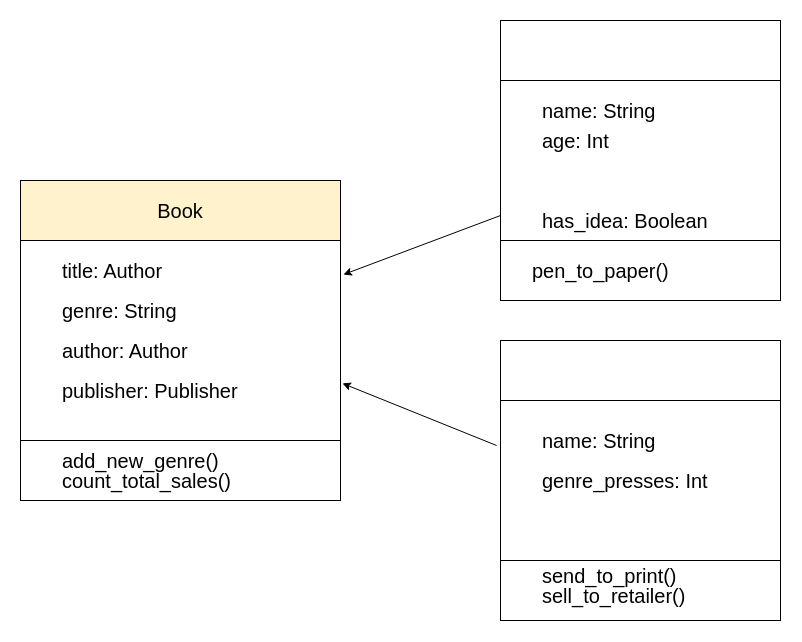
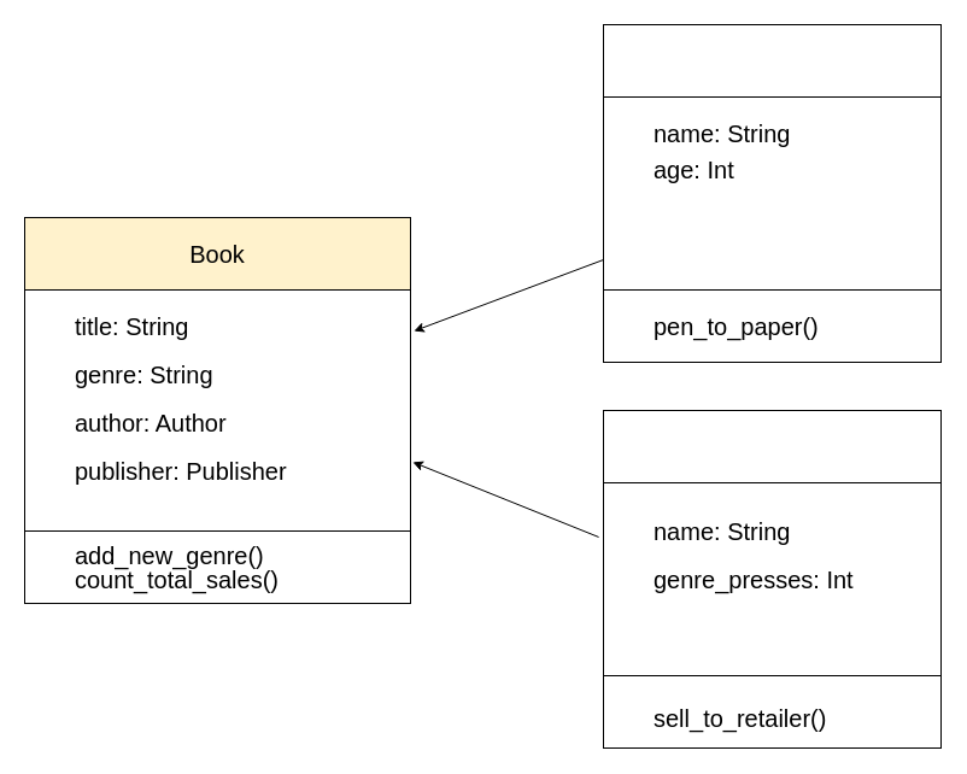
- <mxCell id="19" value="has_idea: Boolean" style="text;html=1;strokeColor=none;fillColor=none;align=left;verticalAlign=middle;whiteSpace=wrap;rounded=0;fontSize=20;" vertex="1" parent="1"><mxGeometry x="540" y="210" width="210" height="20" as="geometry" /></mxCell>
- <mxCell id="11" value="title: Author" style="text;html=1;strokeColor=none;fillColor=none;align=left;verticalAlign=middle;whiteSpace=wrap;rounded=0;fontSize=20;" vertex="1" parent="1"><mxGeometry x="60" y="260" width="170" height="20" as="geometry" /></mxCell>
+ <mxCell id="11" value="title: String" style="text;html=1;strokeColor=none;fillColor=none;align=left;verticalAlign=middle;whiteSpace=wrap;rounded=0;fontSize=20;" vertex="1" parent="1"><mxGeometry x="60" y="260" width="170" height="20" as="geometry" /></mxCell>
- <mxCell id="20" value="pen_to_paper()" style="text;html=1;strokeColor=none;fillColor=none;align=left;verticalAlign=middle;whiteSpace=wrap;rounded=0;fontSize=20;" vertex="1" parent="1"><mxGeometry x="530" y="260" width="210" height="20" as="geometry" /></mxCell>
+ <mxCell id="20" value="pen_to_paper()" style="text;html=1;strokeColor=none;fillColor=none;align=left;verticalAlign=middle;whiteSpace=wrap;rounded=0;fontSize=20;" vertex="1" parent="1"><mxGeometry x="540" y="260" width="210" height="20" as="geometry" /></mxCell>
- <mxCell id="23" value="send_to_print()" style="text;html=1;strokeColor=none;fillColor=none;align=left;verticalAlign=middle;whiteSpace=wrap;rounded=0;fontSize=20;" vertex="1" parent="1"><mxGeometry x="540" y="565" width="210" height="20" as="geometry" /></mxCell>
